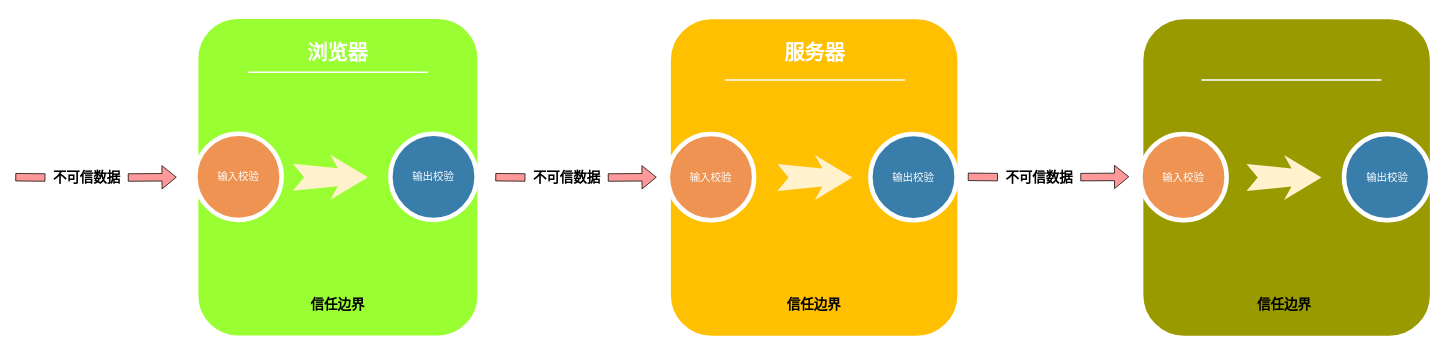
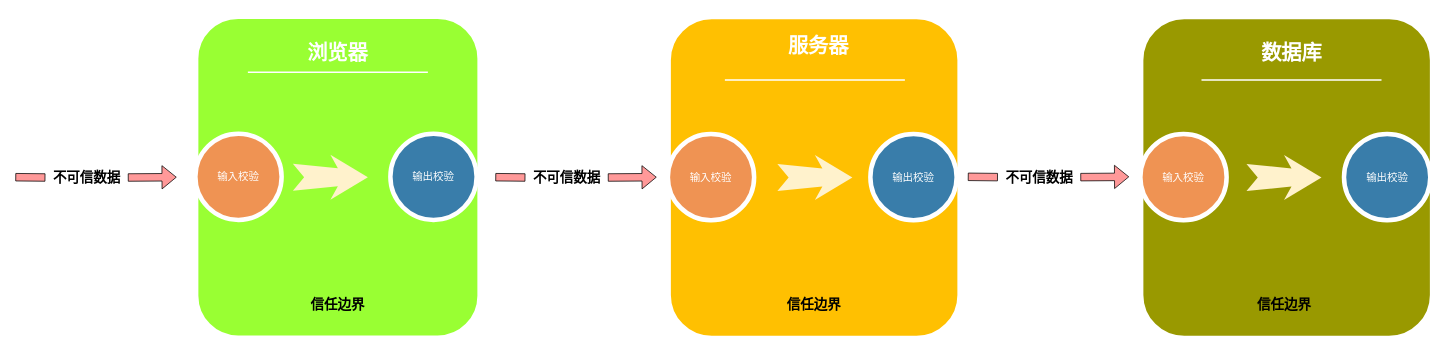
- <mxCell id="9" value="服务器" style="text;html=1;strokeColor=none;fillColor=none;align=center;verticalAlign=middle;whiteSpace=wrap;rounded=0;shadow=0;fontSize=27;fontColor=#FFFFFF;fontStyle=1" parent="1" vertex="1"><mxGeometry x="946" y="41" width="280" height="60" as="geometry" /></mxCell>
+ <mxCell id="9" value="服务器" style="text;html=1;strokeColor=none;fillColor=none;align=center;verticalAlign=middle;whiteSpace=wrap;rounded=0;shadow=0;fontSize=27;fontColor=#FFFFFF;fontStyle=1" parent="1" vertex="1"><mxGeometry x="951" y="31" width="280" height="60" as="geometry" /></mxCell>
+ <mxCell id="15" value="数据库" style="text;html=1;strokeColor=none;fillColor=none;align=center;verticalAlign=middle;whiteSpace=wrap;rounded=0;shadow=0;fontSize=27;fontColor=#FFFFFF;fontStyle=1" parent="1" vertex="1"><mxGeometry x="1581.5" y="41" width="280" height="60" as="geometry" /></mxCell>
